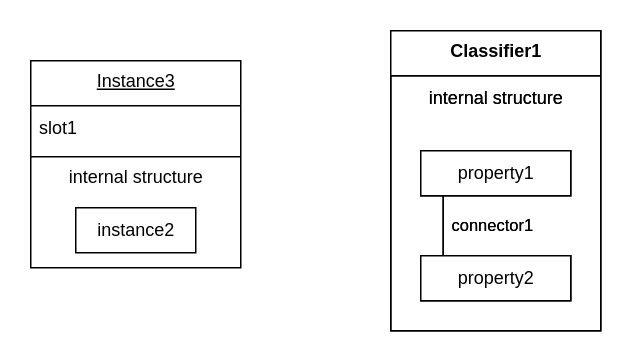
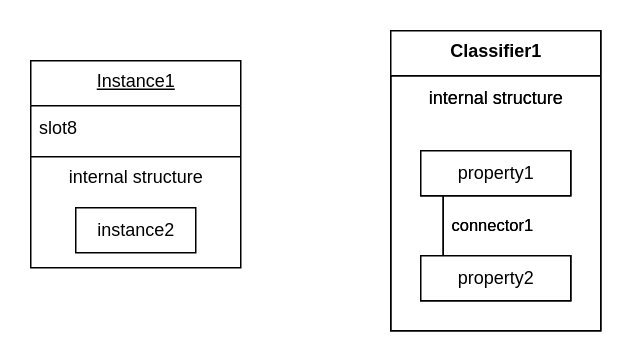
- <mxCell id="14" value="Instance3" style="swimlane;fontStyle=4;align=center;verticalAlign=top;childLayout=stackLayout;horizontal=1;startSize=30;horizontalStack=0;resizeParent=1;resizeParentMax=0;resizeLast=0;collapsible=0;marginBottom=0;html=1;" vertex="1" parent="1"><mxGeometry x="20" y="40" width="140" height="138" as="geometry" /></mxCell>
+ <mxCell id="14" value="Instance1" style="swimlane;fontStyle=4;align=center;verticalAlign=top;childLayout=stackLayout;horizontal=1;startSize=30;horizontalStack=0;resizeParent=1;resizeParentMax=0;resizeLast=0;collapsible=0;marginBottom=0;html=1;" vertex="1" parent="1"><mxGeometry x="20" y="40" width="140" height="138" as="geometry" /></mxCell>
- <mxCell id="15" value="slot1" style="html=1;strokeColor=none;fillColor=none;align=left;verticalAlign=middle;spacingLeft=4;spacingRight=4;rotatable=0;points=[[0,0.5],[1,0.5]];resizeWidth=1;" vertex="1" parent="14"><mxGeometry y="30" width="140" height="30" as="geometry" /></mxCell>
+ <mxCell id="15" value="slot8" style="html=1;strokeColor=none;fillColor=none;align=left;verticalAlign=middle;spacingLeft=4;spacingRight=4;rotatable=0;points=[[0,0.5],[1,0.5]];resizeWidth=1;" vertex="1" parent="14"><mxGeometry y="30" width="140" height="30" as="geometry" /></mxCell>
